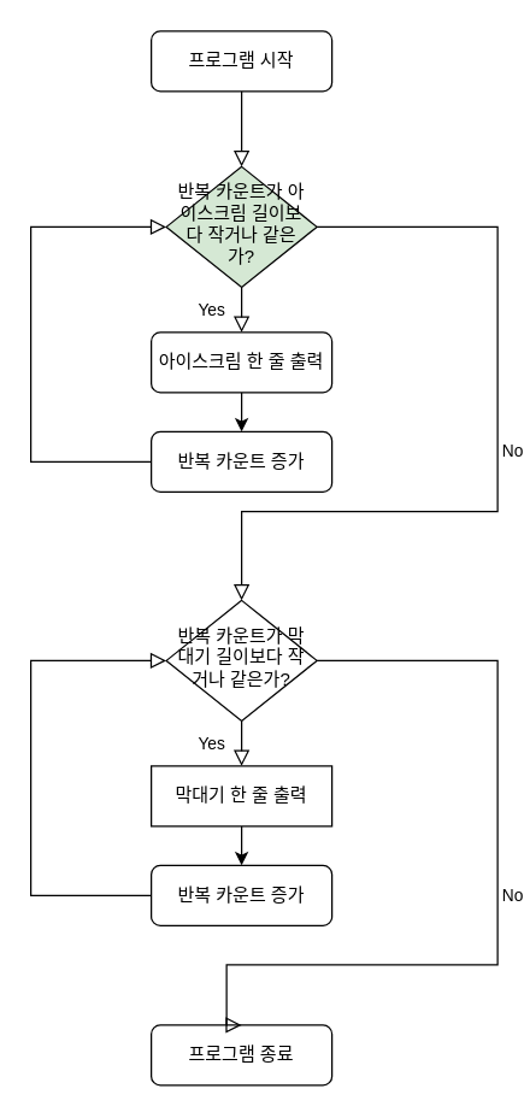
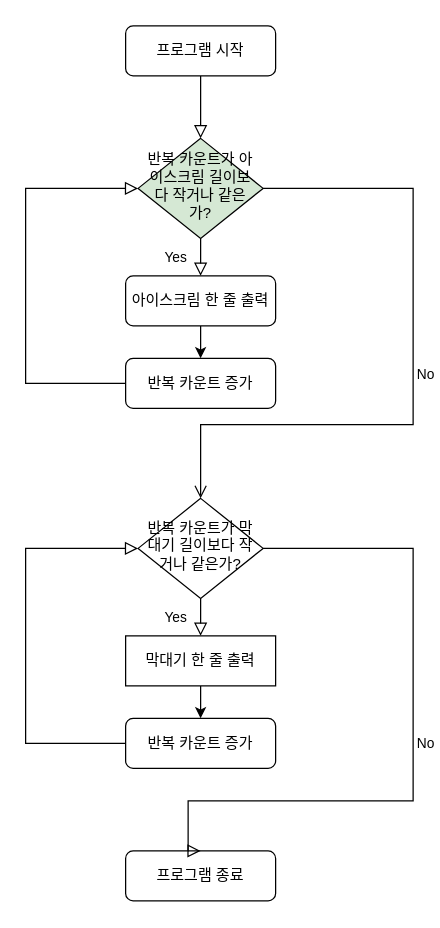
- <mxCell id="5" value="No" style="edgeStyle=orthogonalEdgeStyle;rounded=0;html=1;jettySize=auto;orthogonalLoop=1;fontSize=11;endArrow=block;endFill=0;endSize=8;strokeWidth=1;shadow=0;labelBackgroundColor=none;exitX=1;exitY=0.5;exitDx=0;exitDy=0;entryX=0.5;entryY=0;entryDx=0;entryDy=0;" parent="1" source="6" target="13" edge="1"><mxGeometry y="10" relative="1" as="geometry"><mxPoint as="offset" /><mxPoint x="210" y="117" as="sourcePoint" /><mxPoint x="160" y="390" as="targetPoint" /><Array as="points"><mxPoint x="330" y="150" /><mxPoint x="330" y="339" /><mxPoint x="160" y="339" /></Array></mxGeometry></mxCell>
+ <mxCell id="5" value="No" style="edgeStyle=orthogonalEdgeStyle;rounded=0;html=1;jettySize=auto;orthogonalLoop=1;fontSize=11;endArrow=open;endFill=0;endSize=8;strokeWidth=1;shadow=0;labelBackgroundColor=none;exitX=1;exitY=0.5;exitDx=0;exitDy=0;entryX=0.5;entryY=0;entryDx=0;entryDy=0;" parent="1" source="6" target="13" edge="1"><mxGeometry y="10" relative="1" as="geometry"><mxPoint as="offset" /><mxPoint x="210" y="117" as="sourcePoint" /><mxPoint x="160" y="390" as="targetPoint" /><Array as="points"><mxPoint x="330" y="150" /><mxPoint x="330" y="339" /><mxPoint x="160" y="339" /></Array></mxGeometry></mxCell>
